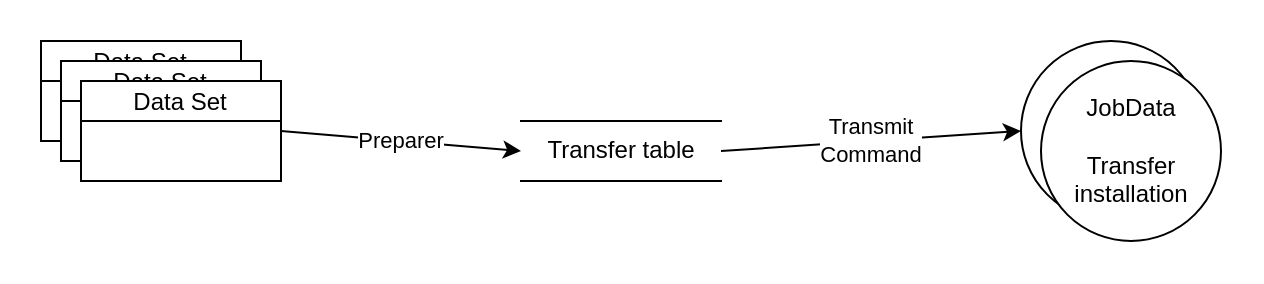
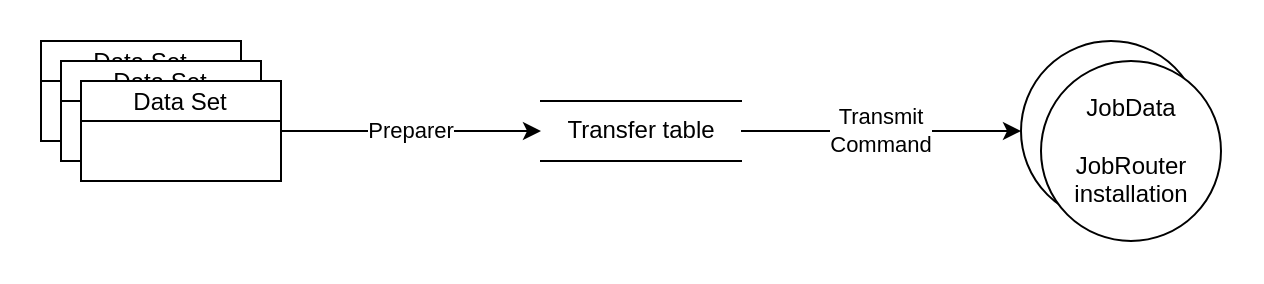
- <mxCell id="6" value="Transfer table" style="html=1;dashed=0;whitespace=wrap;shape=partialRectangle;right=0;left=0;" parent="1" vertex="1"><mxGeometry x="260" y="60" width="100" height="30" as="geometry" /></mxCell>
+ <mxCell id="6" value="Transfer table" style="html=1;dashed=0;whitespace=wrap;shape=partialRectangle;right=0;left=0;" parent="1" vertex="1"><mxGeometry x="270" y="50" width="100" height="30" as="geometry" /></mxCell>
- <mxCell id="9" value="JobData&lt;br&gt;&lt;br&gt;Transfer&lt;br&gt;installation" style="shape=ellipse;html=1;dashed=0;whitespace=wrap;aspect=fixed;perimeter=ellipsePerimeter;" parent="1" vertex="1"><mxGeometry x="520" y="30" width="90" height="90" as="geometry" /></mxCell>
+ <mxCell id="9" value="JobData&lt;br&gt;&lt;br&gt;JobRouter&lt;br&gt;installation" style="shape=ellipse;html=1;dashed=0;whitespace=wrap;aspect=fixed;perimeter=ellipsePerimeter;" parent="1" vertex="1"><mxGeometry x="520" y="30" width="90" height="90" as="geometry" /></mxCell>
